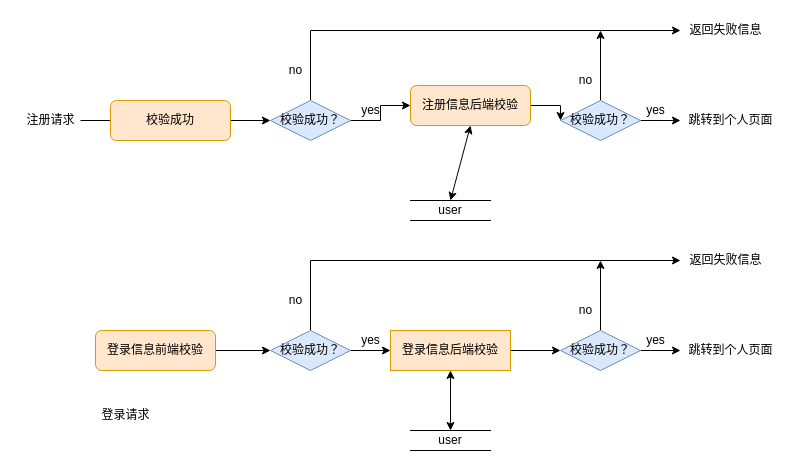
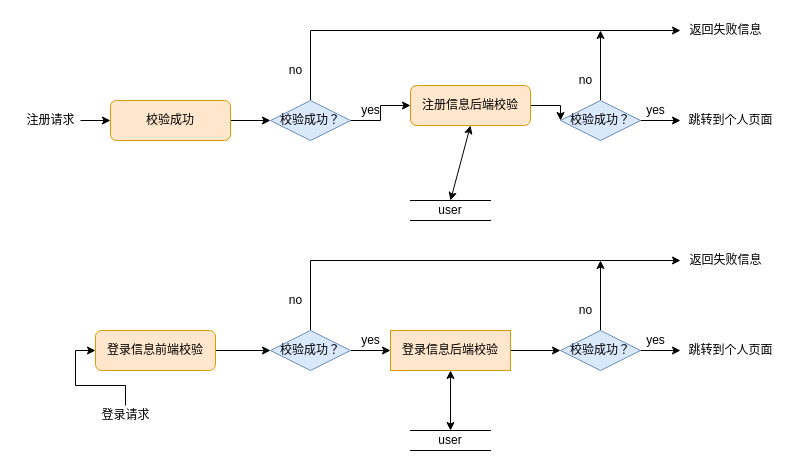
- <mxCell id="2" style="edgeStyle=orthogonalEdgeStyle;rounded=0;orthogonalLoop=1;jettySize=auto;html=1;entryX=0;entryY=0.5;entryDx=0;entryDy=0;endArrow=none;" edge="1" parent="1" source="3" target="5"><mxGeometry relative="1" as="geometry" /></mxCell>
+ <mxCell id="2" style="edgeStyle=orthogonalEdgeStyle;rounded=0;orthogonalLoop=1;jettySize=auto;html=1;entryX=0;entryY=0.5;entryDx=0;entryDy=0;" edge="1" parent="1" source="3" target="5"><mxGeometry relative="1" as="geometry" /></mxCell>
+ <mxCell id="22" style="edgeStyle=orthogonalEdgeStyle;rounded=0;orthogonalLoop=1;jettySize=auto;html=1;entryX=0;entryY=0.5;entryDx=0;entryDy=0;" edge="1" parent="1" source="23" target="25"><mxGeometry relative="1" as="geometry" /></mxCell>
